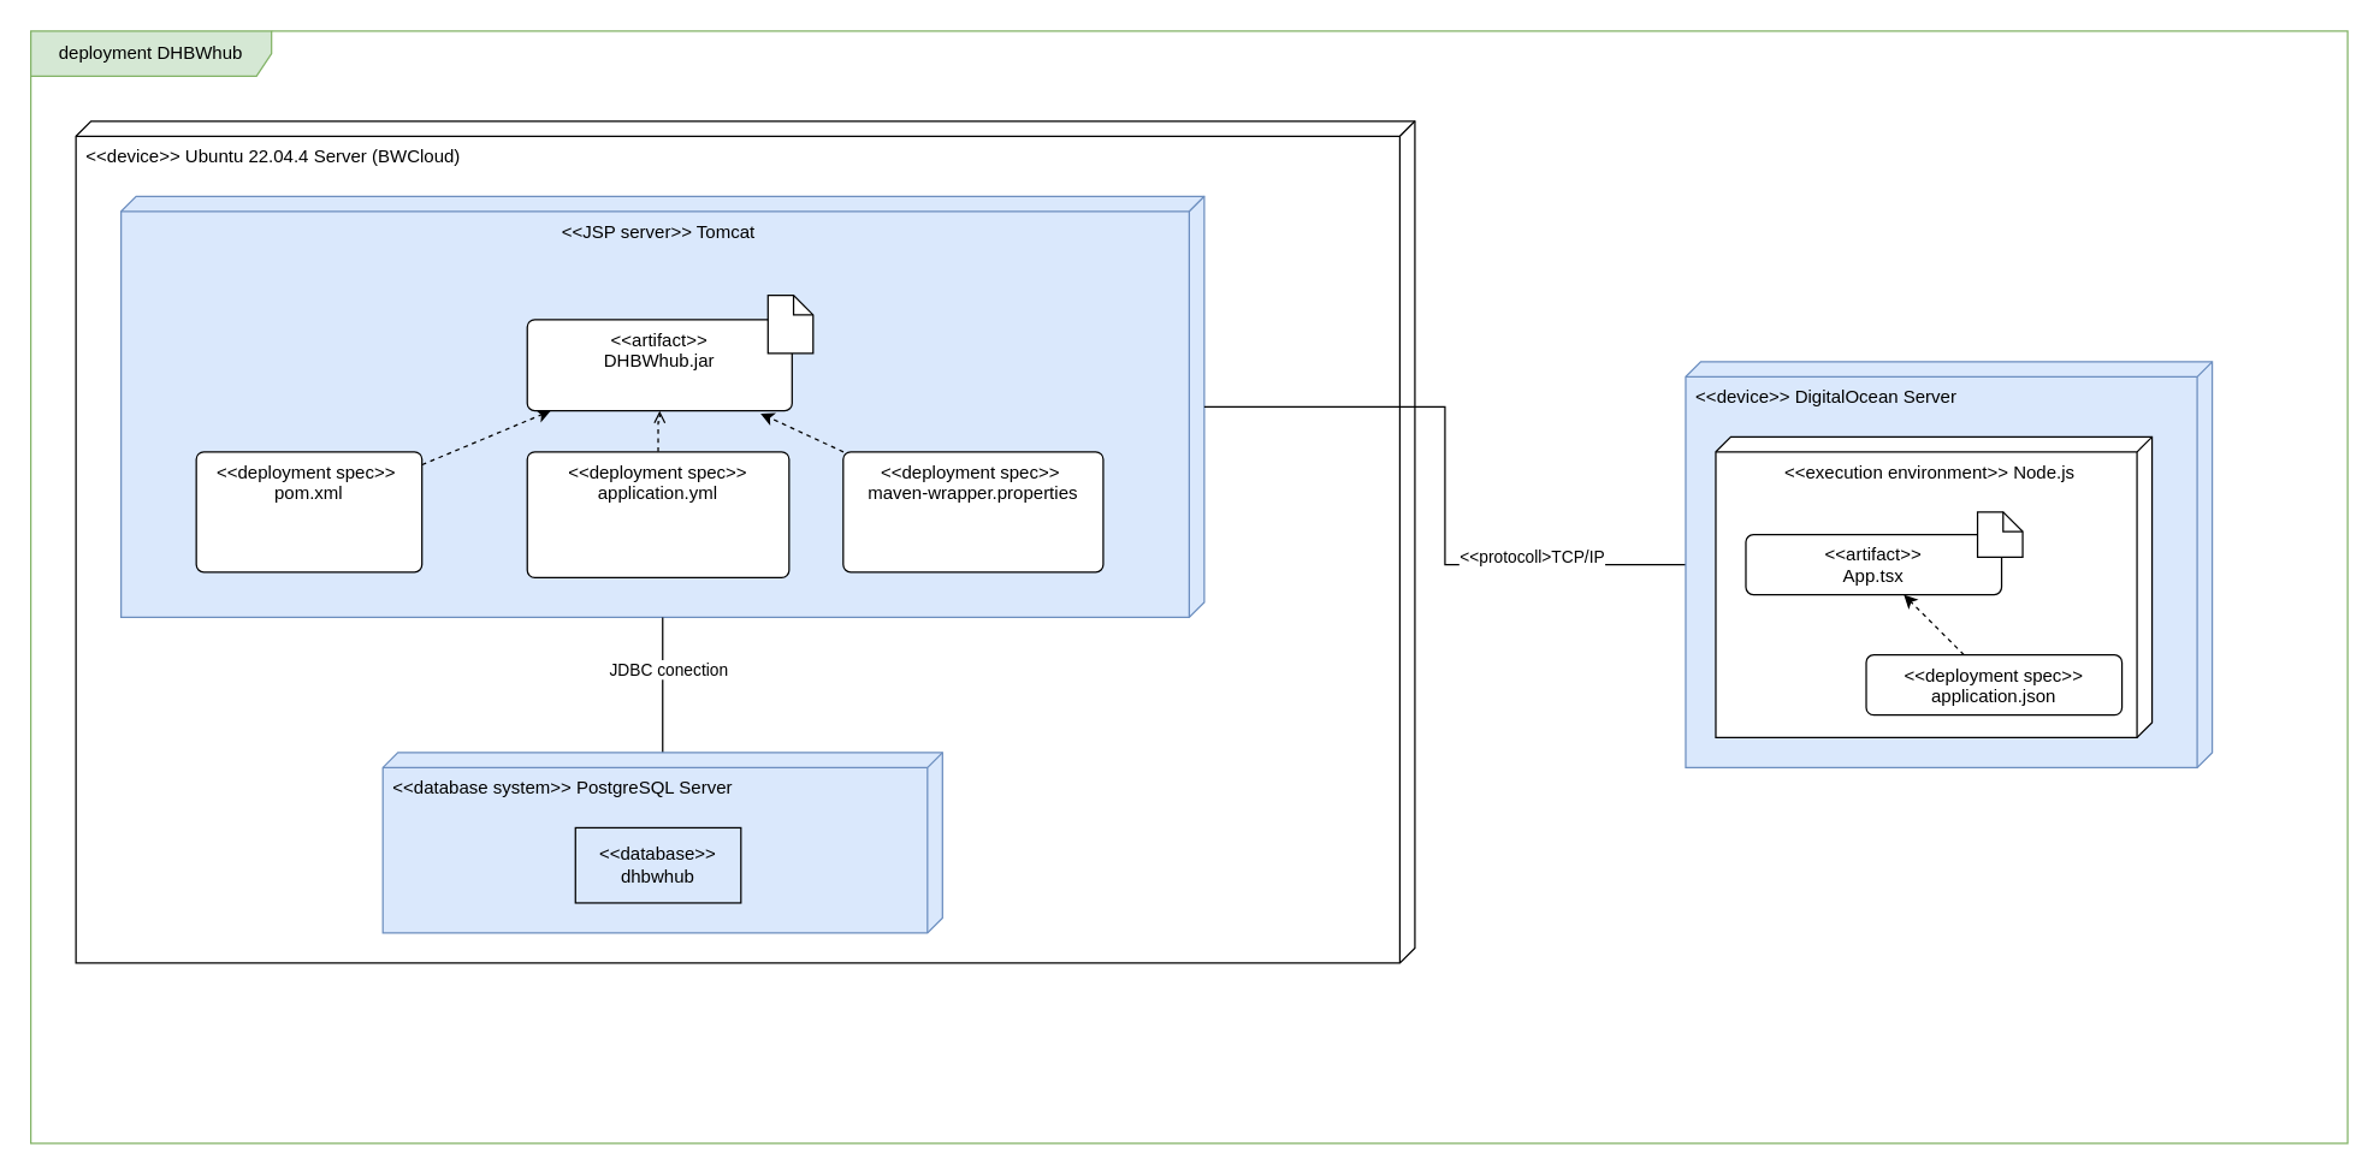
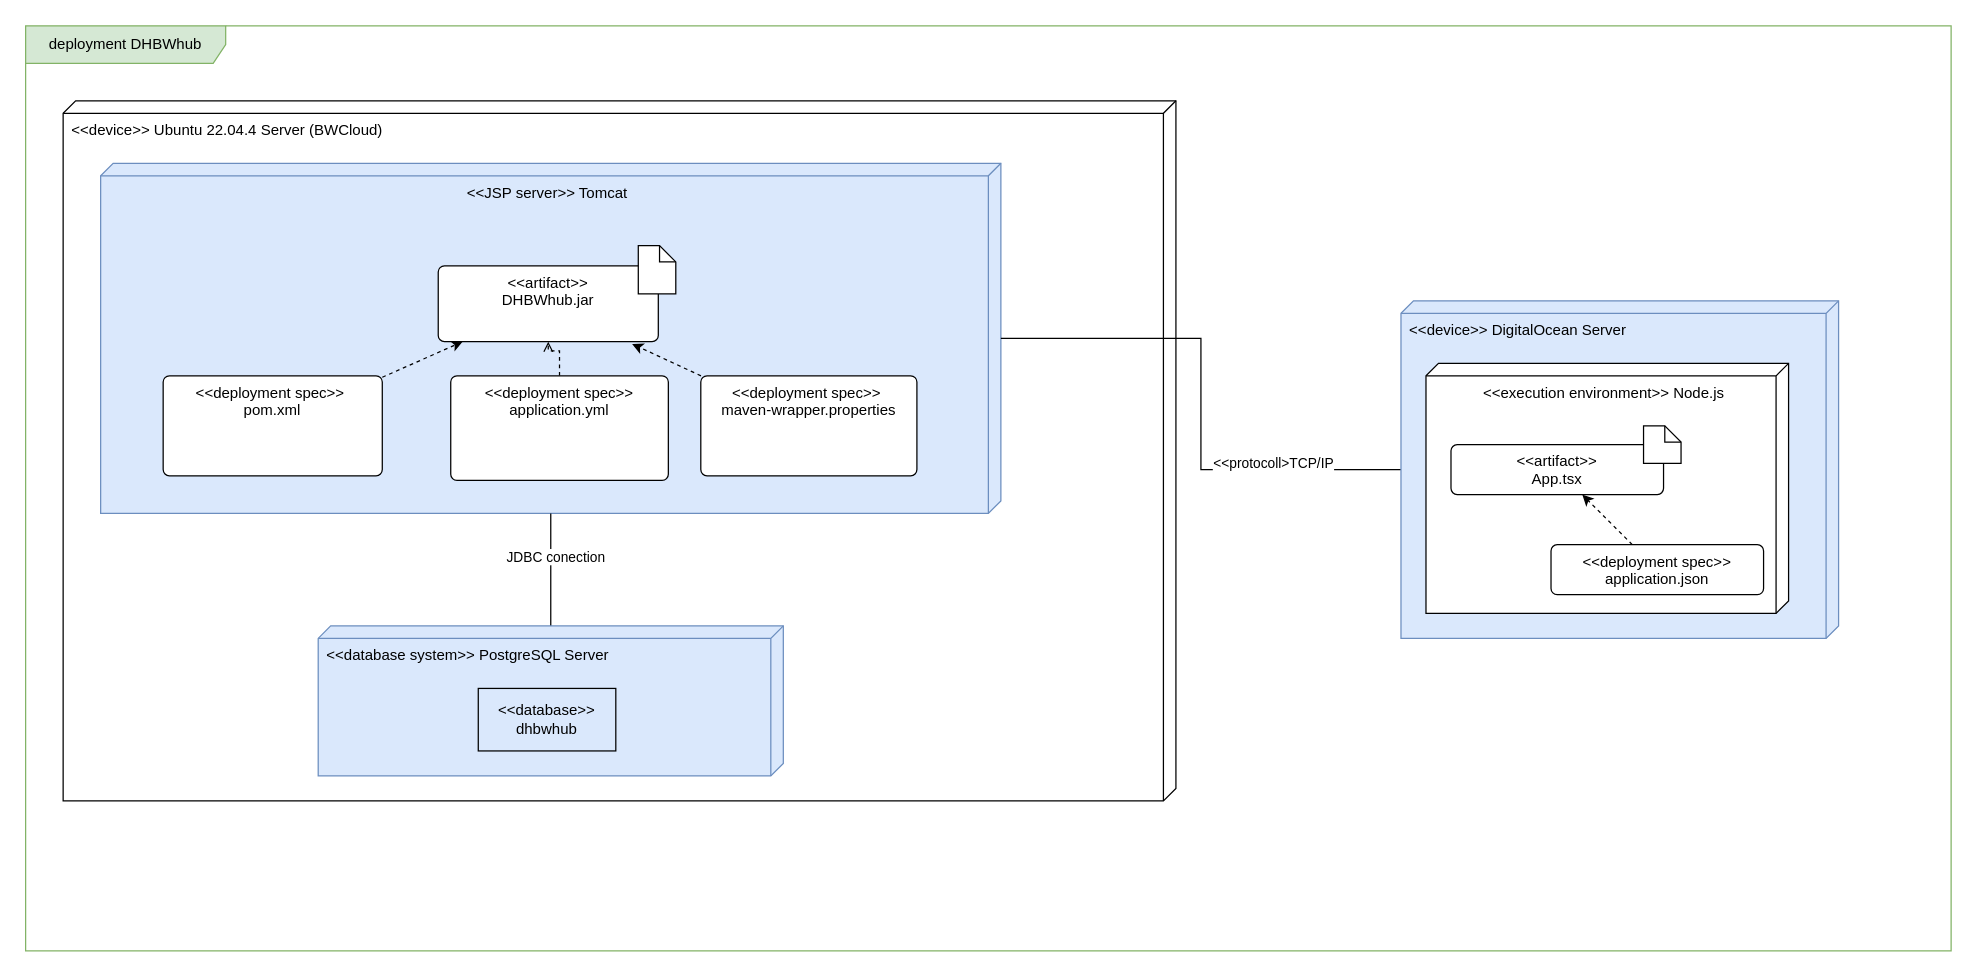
- <mxCell id="6" value="&lt;div&gt;&amp;lt;&amp;lt;deployment spec&amp;gt;&amp;gt;&amp;nbsp;&lt;/div&gt;&lt;div&gt;pom.xml&lt;/div&gt;" style="html=1;align=center;verticalAlign=top;rounded=1;absoluteArcSize=1;arcSize=10;dashed=0;whiteSpace=wrap;" vertex="1" parent="3"><mxGeometry x="80" y="220.001" width="150" height="79.996" as="geometry" /></mxCell>
+ <mxCell id="6" value="&lt;div&gt;&amp;lt;&amp;lt;deployment spec&amp;gt;&amp;gt;&amp;nbsp;&lt;/div&gt;&lt;div&gt;pom.xml&lt;/div&gt;" style="html=1;align=center;verticalAlign=top;rounded=1;absoluteArcSize=1;arcSize=10;dashed=0;whiteSpace=wrap;" vertex="1" parent="3"><mxGeometry x="80" y="220.001" width="175.253" height="79.996" as="geometry" /></mxCell>
- <mxCell id="10" value="&lt;div&gt;&amp;lt;&amp;lt;deployment spec&amp;gt;&amp;gt; application.yml&lt;/div&gt;" style="html=1;align=center;verticalAlign=top;rounded=1;absoluteArcSize=1;arcSize=10;dashed=0;whiteSpace=wrap;" vertex="1" parent="3"><mxGeometry x="300.0" y="220.001" width="174.044" height="83.691" as="geometry" /></mxCell>
+ <mxCell id="10" value="&lt;div&gt;&amp;lt;&amp;lt;deployment spec&amp;gt;&amp;gt; application.yml&lt;/div&gt;" style="html=1;align=center;verticalAlign=top;rounded=1;absoluteArcSize=1;arcSize=10;dashed=0;whiteSpace=wrap;" vertex="1" parent="3"><mxGeometry x="310" y="220.001" width="174.044" height="83.691" as="geometry" /></mxCell>
